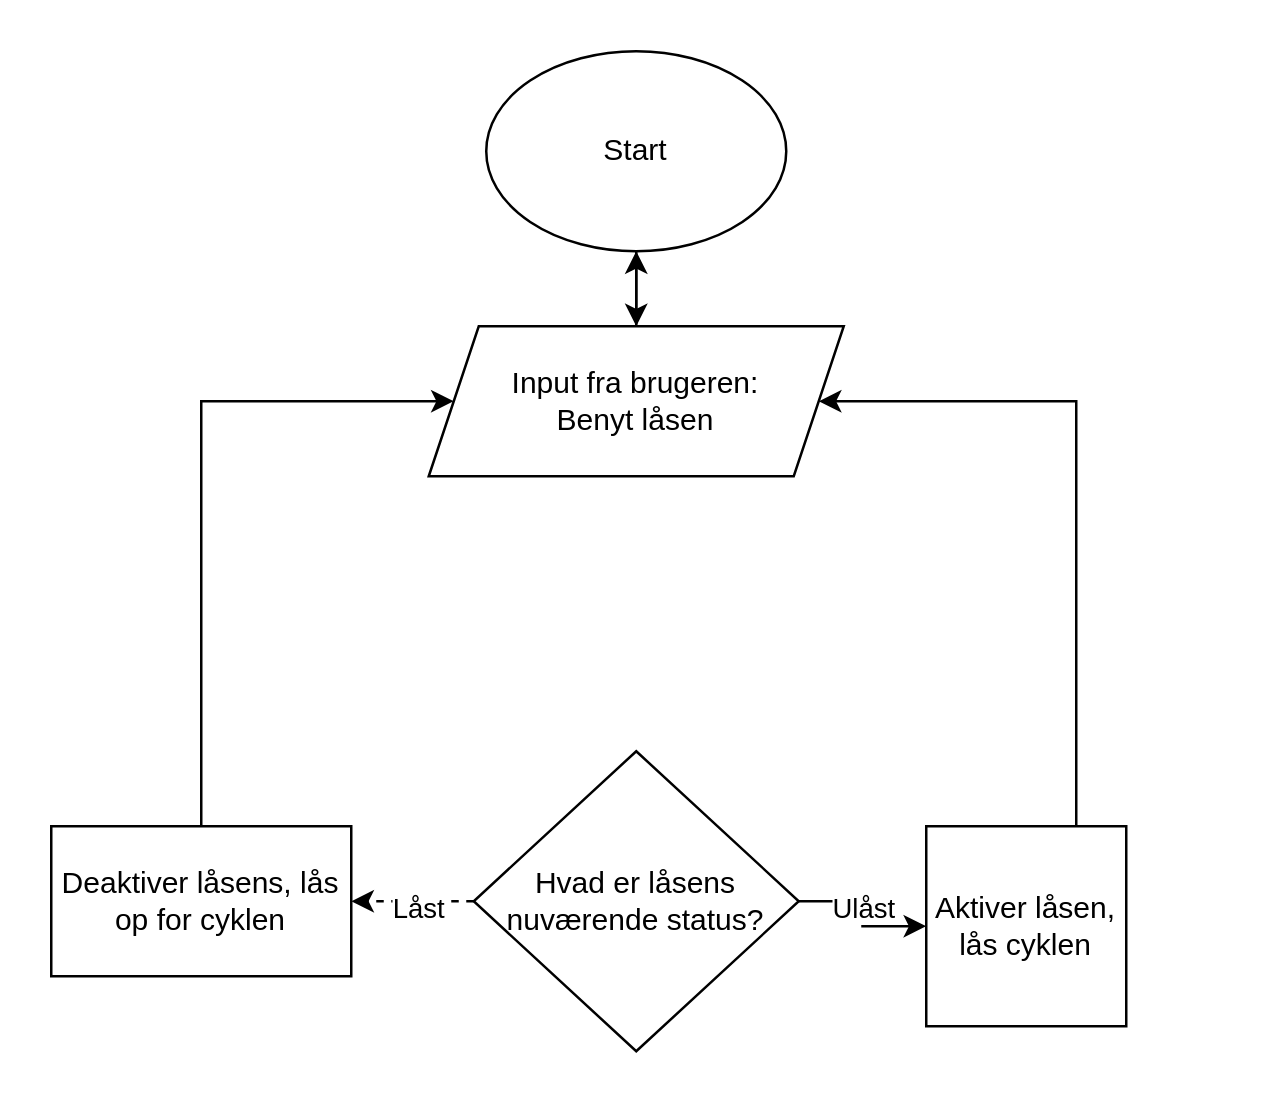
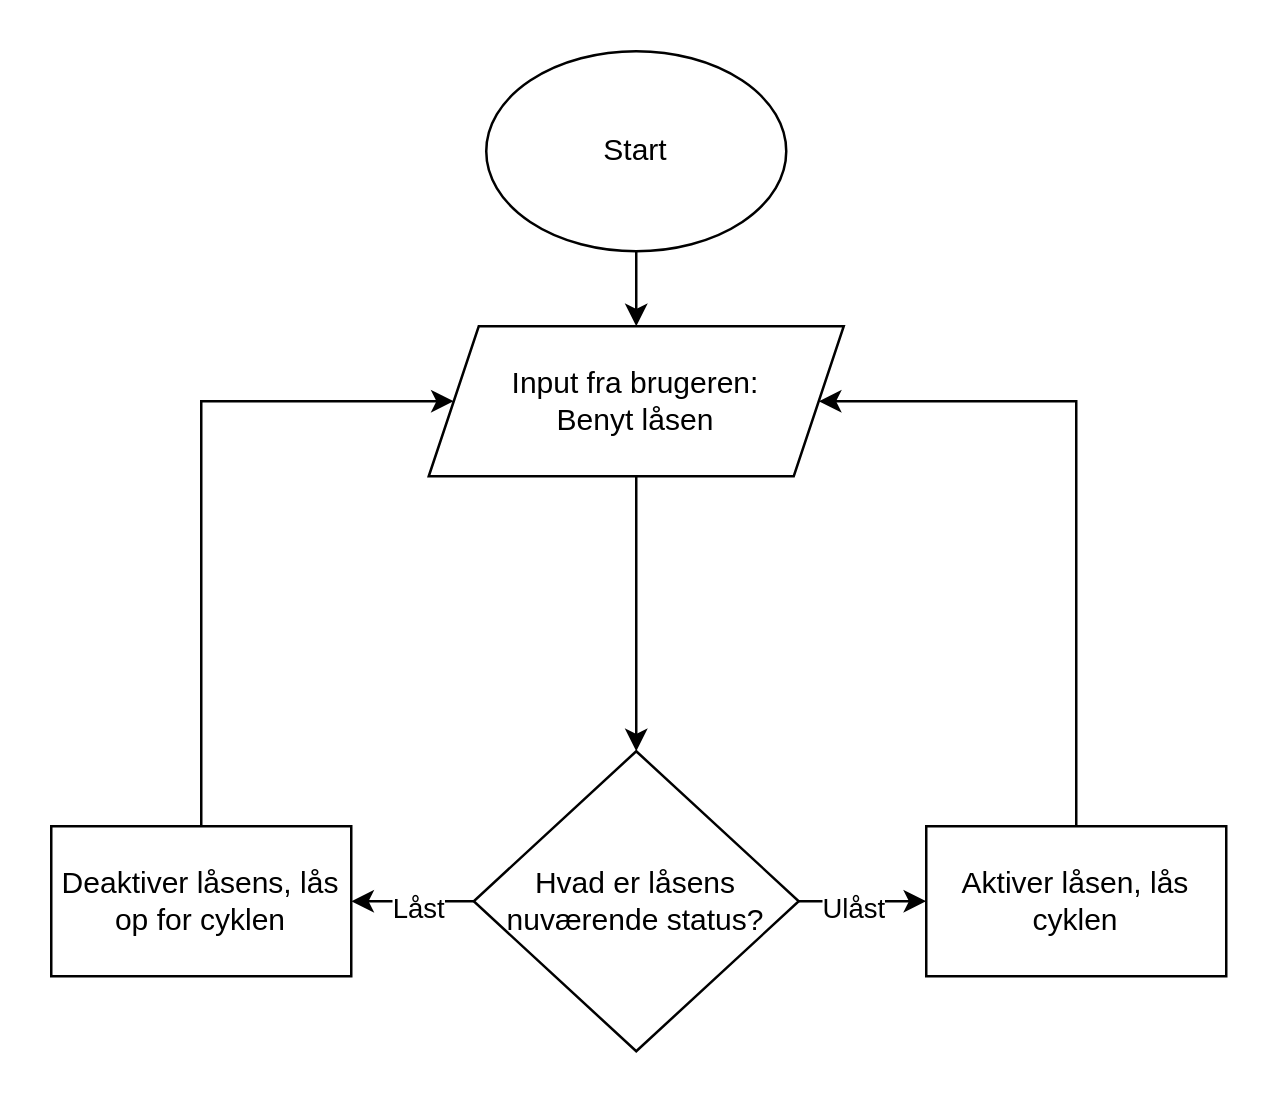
- <mxCell id="3" value="" style="edgeStyle=orthogonalEdgeStyle;rounded=0;orthogonalLoop=1;jettySize=auto;html=1;" parent="1" source="4" target="14" edge="1"><mxGeometry relative="1" as="geometry"><mxPoint x="254" y="310" as="targetPoint" /></mxGeometry></mxCell>
+ <mxCell id="3" value="" style="edgeStyle=orthogonalEdgeStyle;rounded=0;orthogonalLoop=1;jettySize=auto;html=1;entryX=0.5;entryY=0;entryDx=0;entryDy=0;" parent="1" source="4" target="9" edge="1"><mxGeometry relative="1" as="geometry"><mxPoint x="254" y="310" as="targetPoint" /></mxGeometry></mxCell>
- <mxCell id="5" style="edgeStyle=orthogonalEdgeStyle;rounded=0;orthogonalLoop=1;jettySize=auto;html=1;exitX=0;exitY=0.5;exitDx=0;exitDy=0;entryX=1;entryY=0.5;entryDx=0;entryDy=0;dashed=1;" parent="1" source="9" target="13" edge="1"><mxGeometry relative="1" as="geometry" /></mxCell>
+ <mxCell id="5" style="edgeStyle=orthogonalEdgeStyle;rounded=0;orthogonalLoop=1;jettySize=auto;html=1;exitX=0;exitY=0.5;exitDx=0;exitDy=0;entryX=1;entryY=0.5;entryDx=0;entryDy=0;" parent="1" source="9" target="13" edge="1"><mxGeometry relative="1" as="geometry" /></mxCell>
- <mxCell id="11" value="Aktiver låsen, lås cyklen" style="rounded=0;whiteSpace=wrap;html=1;" parent="1" vertex="1"><mxGeometry x="370" y="330" width="80" height="80" as="geometry" /></mxCell>
+ <mxCell id="11" value="Aktiver låsen, lås cyklen" style="rounded=0;whiteSpace=wrap;html=1;" parent="1" vertex="1"><mxGeometry x="370" y="330" width="120" height="60" as="geometry" /></mxCell>
